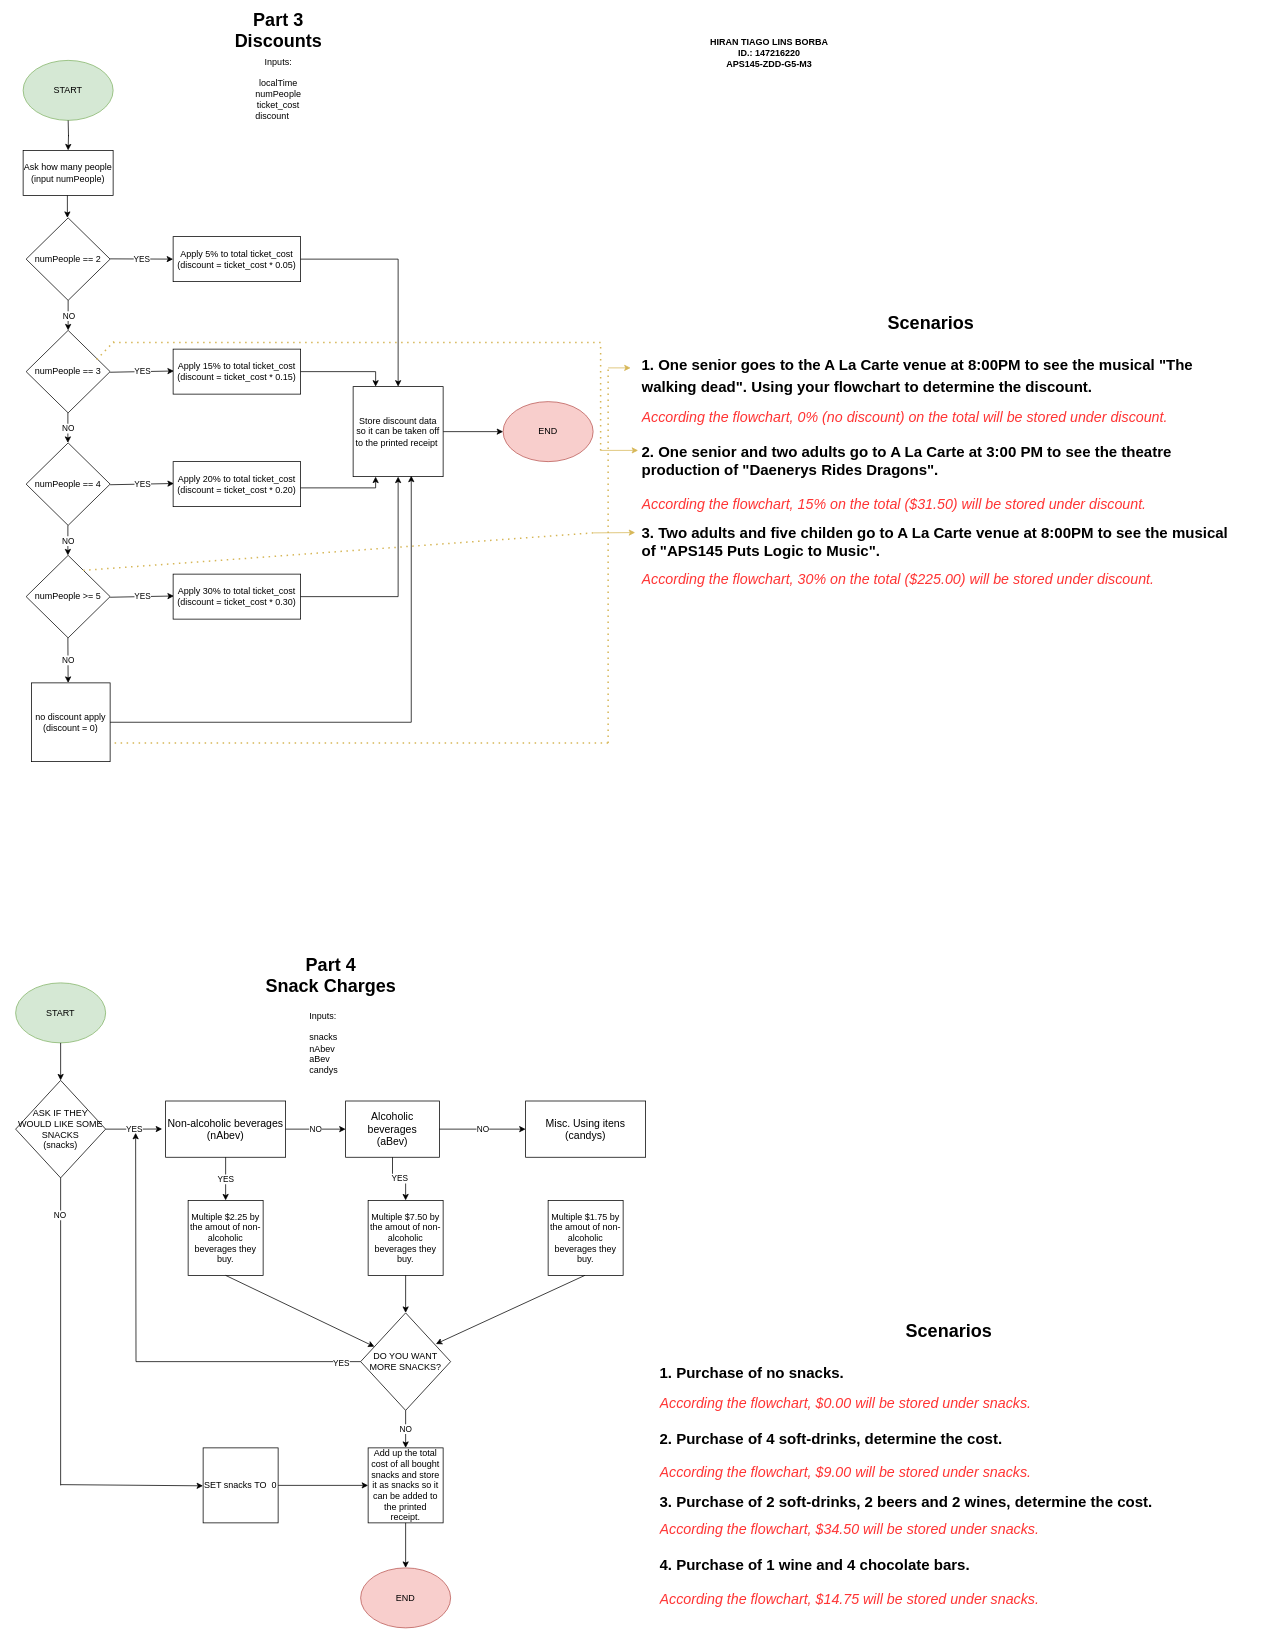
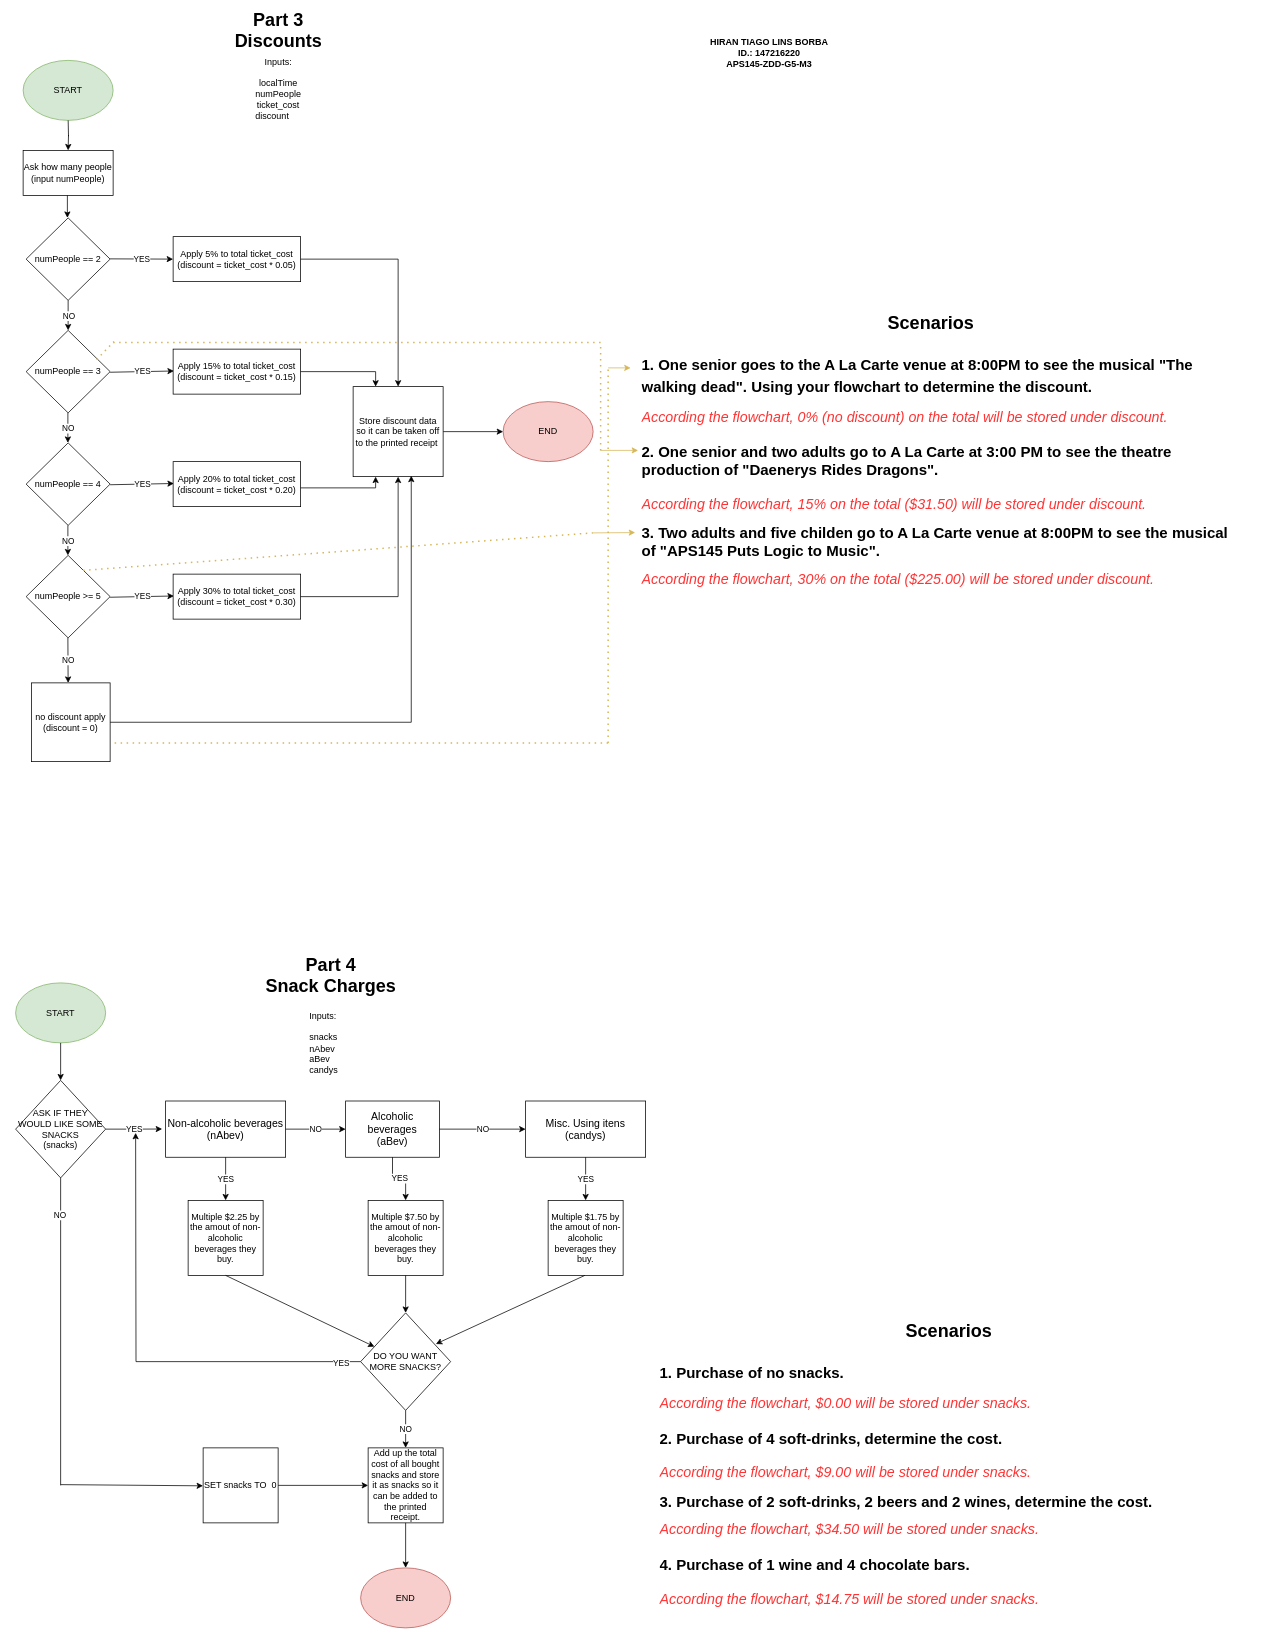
+ <mxCell id="74" value="YES" style="edgeStyle=orthogonalEdgeStyle;rounded=0;orthogonalLoop=1;jettySize=auto;html=1;" parent="59" source="67" target="73" edge="1"><mxGeometry relative="1" as="geometry" /></mxCell>
